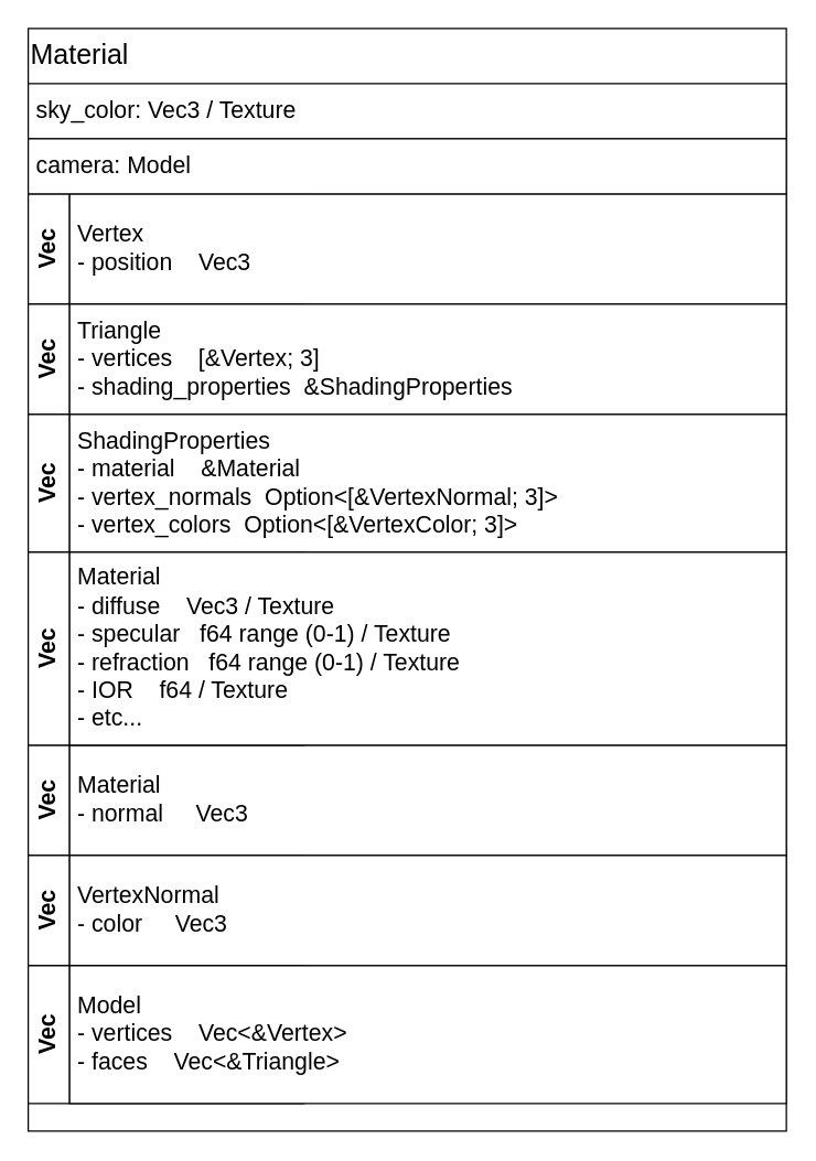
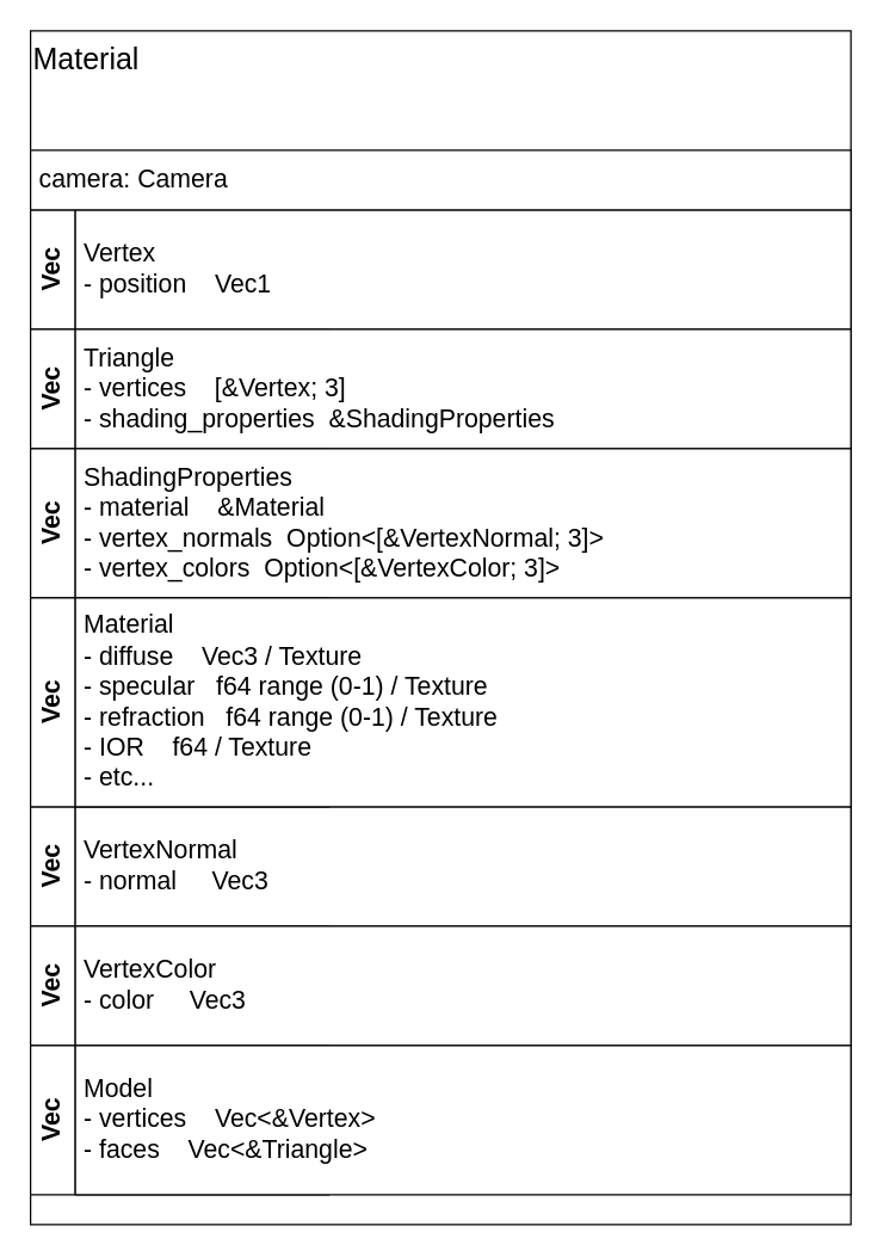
- <mxCell id="17" value="sky_color: Vec3 / Texture" style="rounded=0;whiteSpace=wrap;html=1;fontSize=17;align=left;spacingLeft=4;" vertex="1" parent="1"><mxGeometry x="20" y="60" width="550" height="40" as="geometry" /></mxCell>
- <mxCell id="18" value="camera: Model" style="rounded=0;whiteSpace=wrap;html=1;fontSize=17;align=left;spacingLeft=4;" vertex="1" parent="1"><mxGeometry x="20" y="100" width="550" height="40" as="geometry" /></mxCell>
+ <mxCell id="18" value="camera: Camera" style="rounded=0;whiteSpace=wrap;html=1;fontSize=17;align=left;spacingLeft=4;" vertex="1" parent="1"><mxGeometry x="20" y="100" width="550" height="40" as="geometry" /></mxCell>
- <mxCell id="4" value="Vertex&lt;br&gt;- position&amp;nbsp;&lt;span style=&quot;white-space: pre;&quot;&gt; &lt;/span&gt;&lt;span style=&quot;white-space: pre;&quot;&gt; &lt;/span&gt;&lt;span style=&quot;white-space: pre;&quot;&gt; &lt;/span&gt;Vec3" style="rounded=0;whiteSpace=wrap;html=1;fontSize=17;align=left;spacingLeft=4;" vertex="1" parent="1"><mxGeometry x="50" y="140" width="520" height="80" as="geometry" /></mxCell>
+ <mxCell id="4" value="Vertex&lt;br&gt;- position&amp;nbsp;&lt;span style=&quot;white-space: pre;&quot;&gt; &lt;/span&gt;&lt;span style=&quot;white-space: pre;&quot;&gt; &lt;/span&gt;&lt;span style=&quot;white-space: pre;&quot;&gt; &lt;/span&gt;Vec1" style="rounded=0;whiteSpace=wrap;html=1;fontSize=17;align=left;spacingLeft=4;" vertex="1" parent="1"><mxGeometry x="50" y="140" width="520" height="80" as="geometry" /></mxCell>
- <mxCell id="10" value="Material&lt;br&gt;- normal&amp;nbsp;&lt;span style=&quot;white-space: pre;&quot;&gt; &lt;/span&gt;&lt;span style=&quot;white-space: pre;&quot;&gt; &lt;/span&gt;&lt;span style=&quot;white-space: pre;&quot;&gt; &lt;span style=&quot;white-space: pre;&quot;&gt; &lt;/span&gt;&lt;/span&gt;Vec3" style="rounded=0;whiteSpace=wrap;html=1;fontSize=17;align=left;spacingLeft=4;" vertex="1" parent="1"><mxGeometry x="50" y="540" width="520" height="80" as="geometry" /></mxCell>
+ <mxCell id="10" value="VertexNormal&lt;br&gt;- normal&amp;nbsp;&lt;span style=&quot;white-space: pre;&quot;&gt; &lt;/span&gt;&lt;span style=&quot;white-space: pre;&quot;&gt; &lt;/span&gt;&lt;span style=&quot;white-space: pre;&quot;&gt; &lt;span style=&quot;white-space: pre;&quot;&gt; &lt;/span&gt;&lt;/span&gt;Vec3" style="rounded=0;whiteSpace=wrap;html=1;fontSize=17;align=left;spacingLeft=4;" vertex="1" parent="1"><mxGeometry x="50" y="540" width="520" height="80" as="geometry" /></mxCell>
- <mxCell id="12" value="VertexNormal&lt;br&gt;- color&amp;nbsp;&lt;span style=&quot;white-space: pre;&quot;&gt; &lt;/span&gt;&lt;span style=&quot;white-space: pre;&quot;&gt; &lt;/span&gt;&lt;span style=&quot;white-space: pre;&quot;&gt; &lt;span style=&quot;white-space: pre;&quot;&gt; &lt;/span&gt;&lt;/span&gt;Vec3" style="rounded=0;whiteSpace=wrap;html=1;fontSize=17;align=left;spacingLeft=4;" vertex="1" parent="1"><mxGeometry x="50" y="620" width="520" height="80" as="geometry" /></mxCell>
+ <mxCell id="12" value="VertexColor&lt;br&gt;- color&amp;nbsp;&lt;span style=&quot;white-space: pre;&quot;&gt; &lt;/span&gt;&lt;span style=&quot;white-space: pre;&quot;&gt; &lt;/span&gt;&lt;span style=&quot;white-space: pre;&quot;&gt; &lt;span style=&quot;white-space: pre;&quot;&gt; &lt;/span&gt;&lt;/span&gt;Vec3" style="rounded=0;whiteSpace=wrap;html=1;fontSize=17;align=left;spacingLeft=4;" vertex="1" parent="1"><mxGeometry x="50" y="620" width="520" height="80" as="geometry" /></mxCell>
